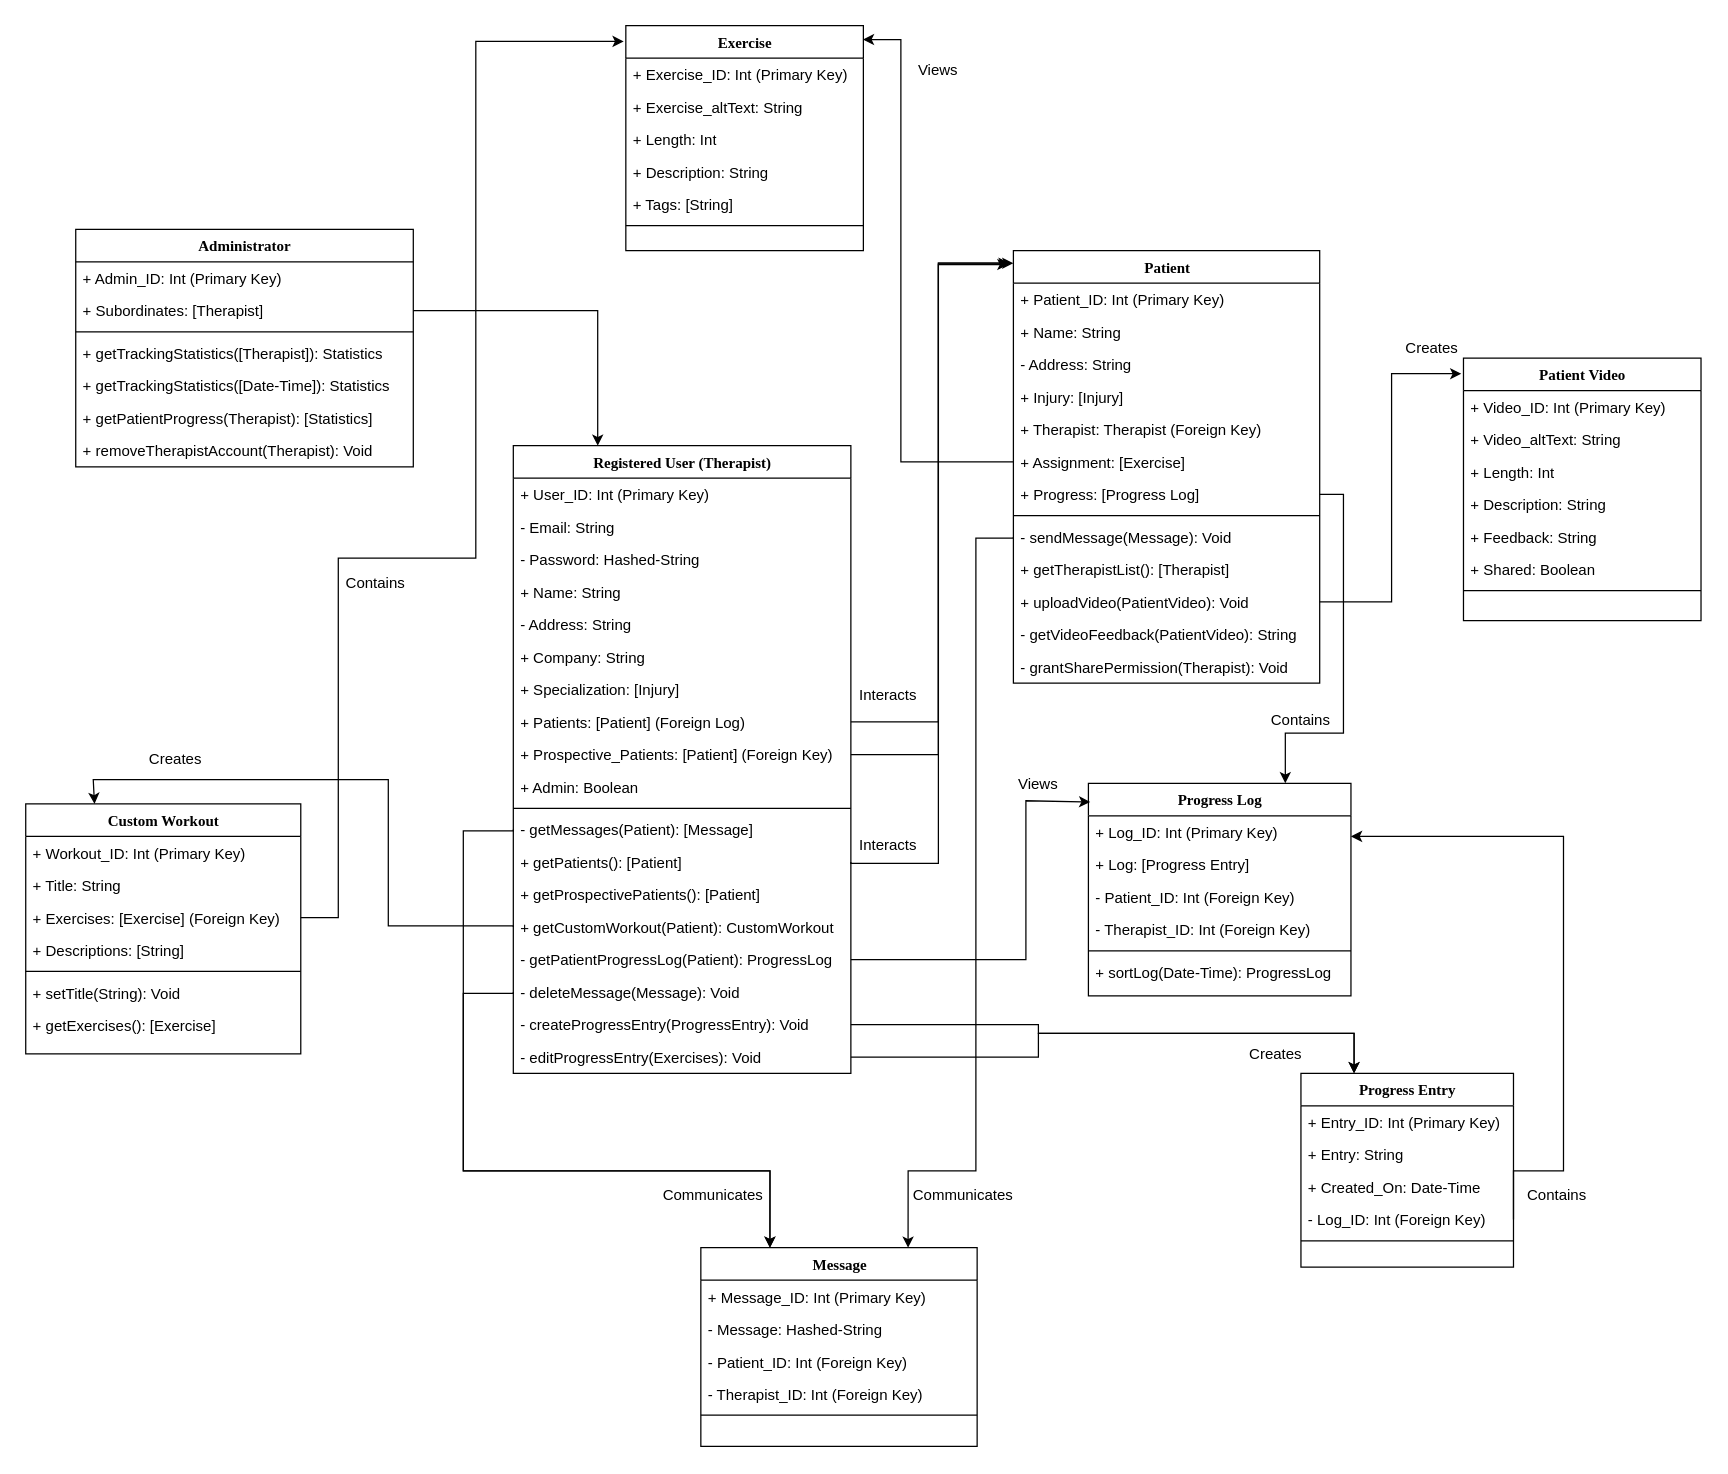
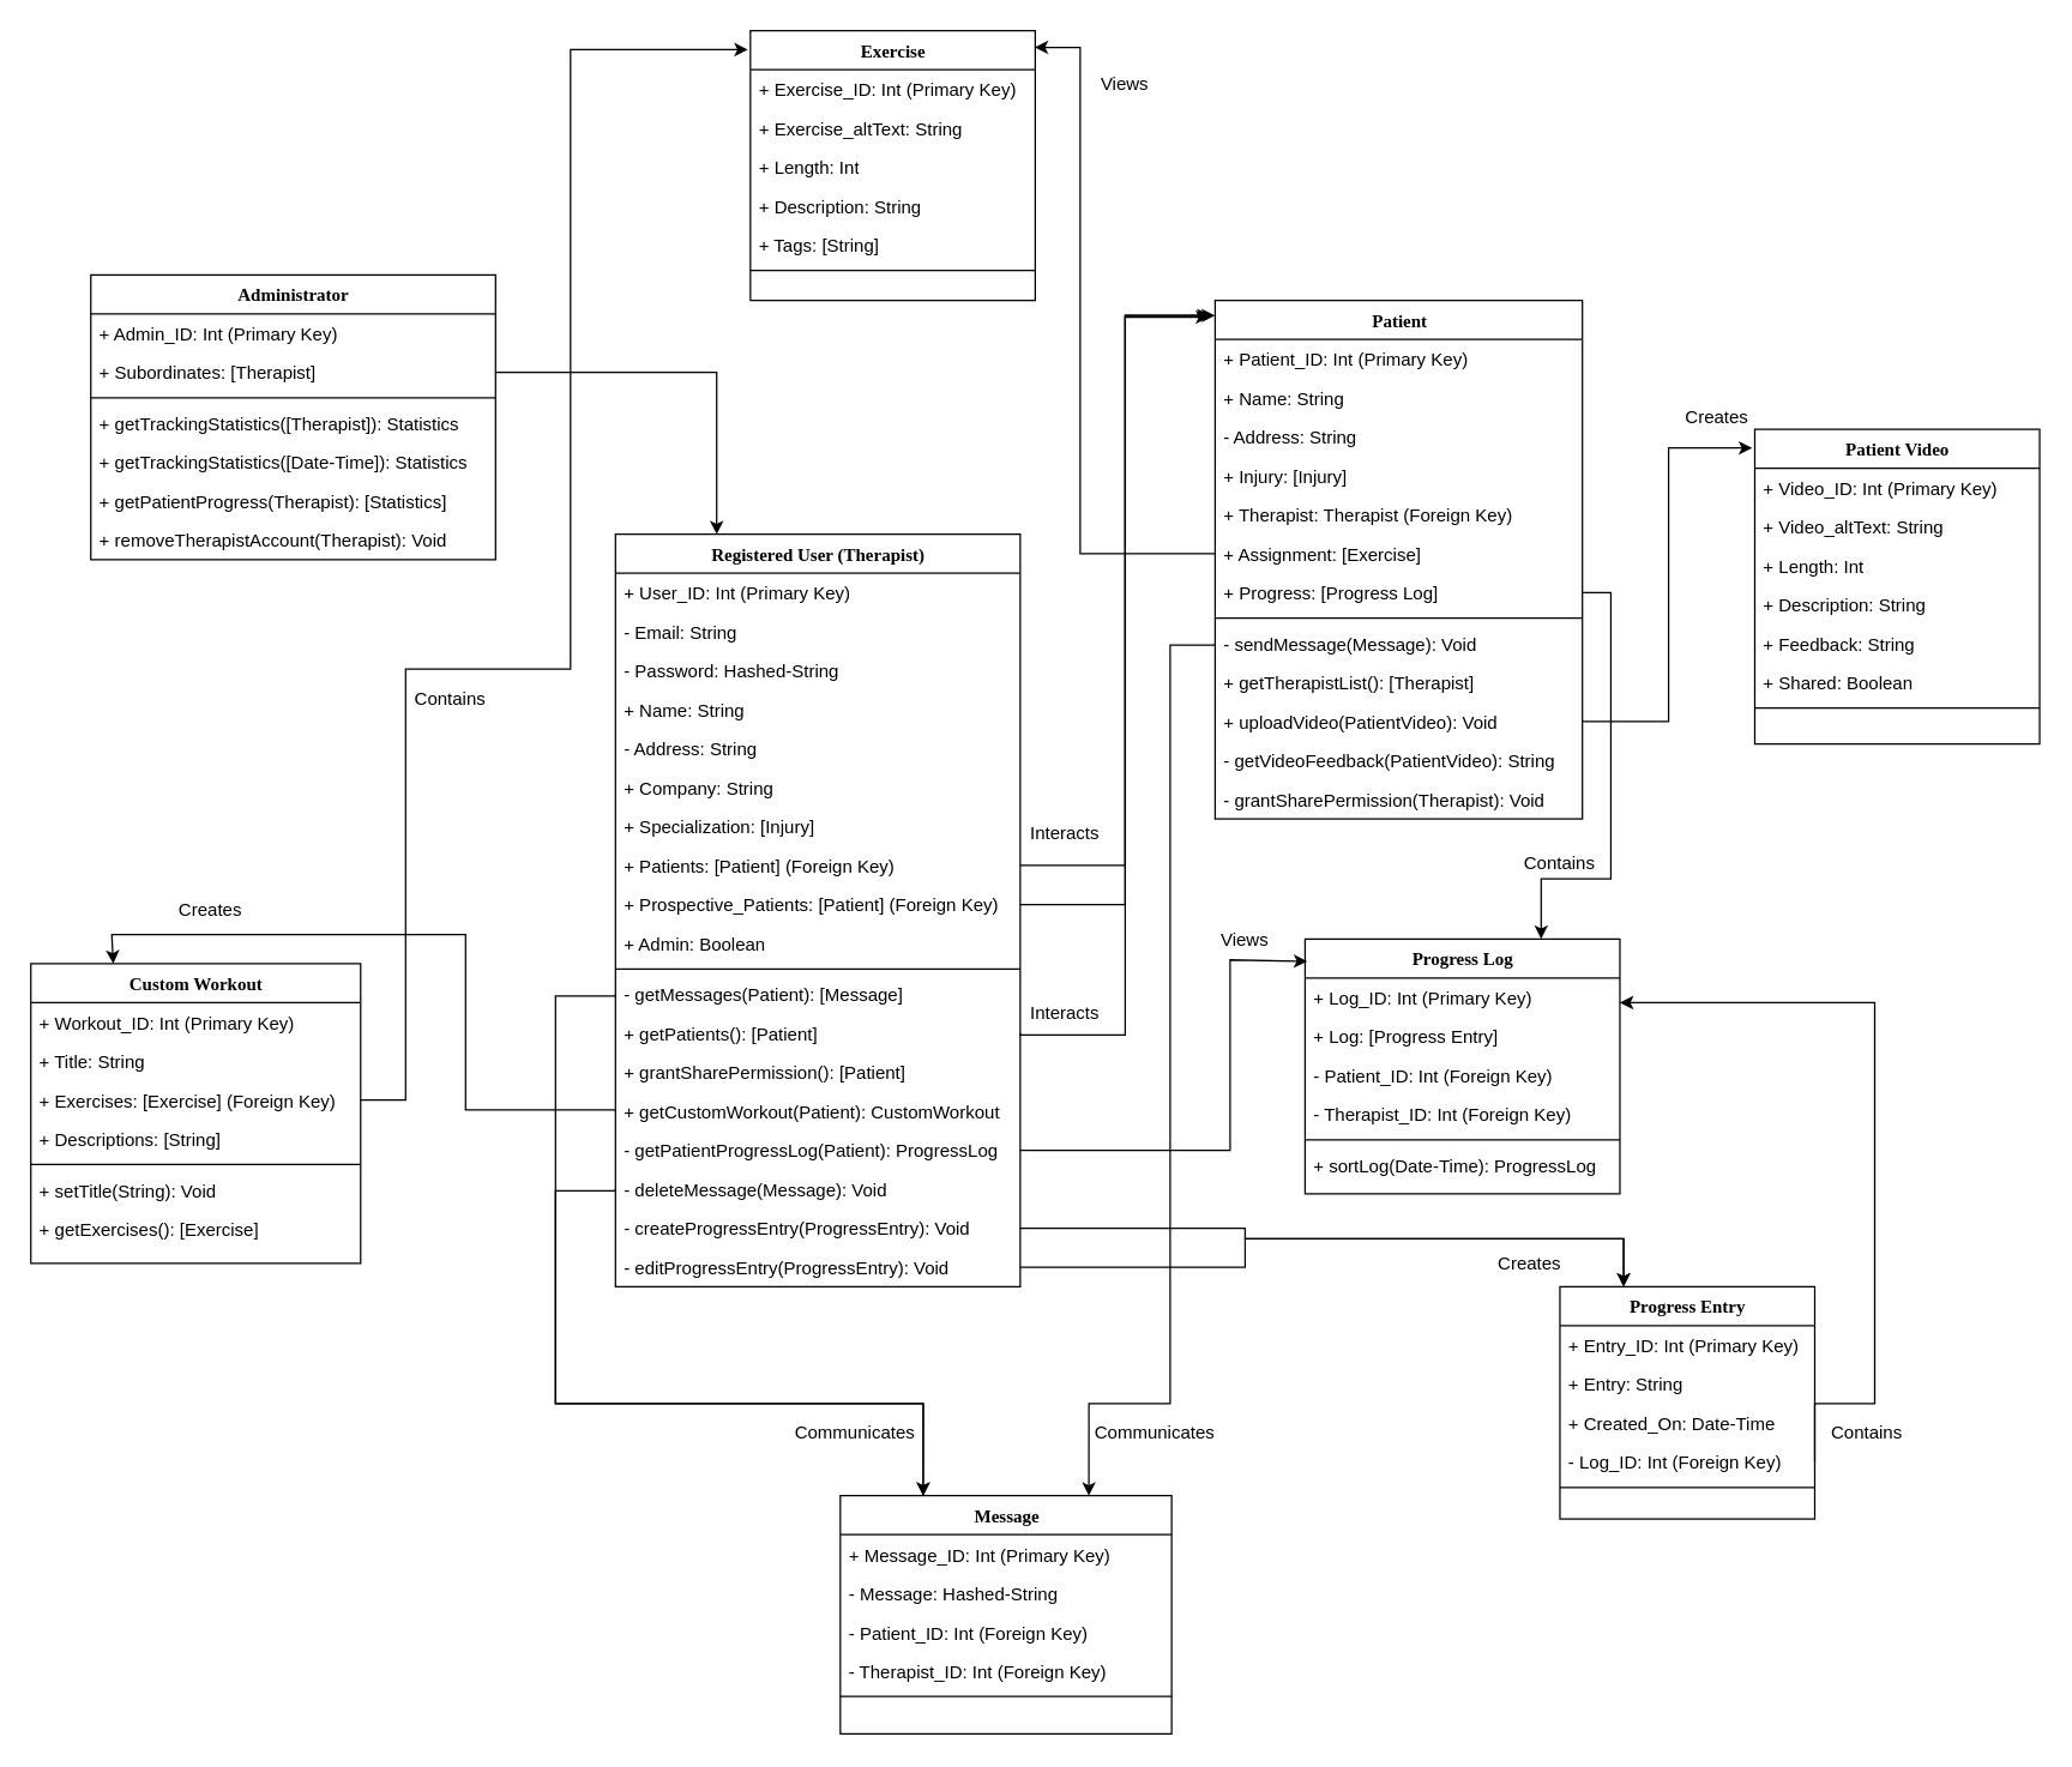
- <mxCell id="10" value="+ Patients: [Patient] (Foreign Log)" style="text;html=1;strokeColor=none;fillColor=none;align=left;verticalAlign=top;spacingLeft=4;spacingRight=4;whiteSpace=wrap;overflow=hidden;rotatable=0;points=[[0,0.5],[1,0.5]];portConstraint=eastwest;" vertex="1" parent="2"><mxGeometry y="208" width="270" height="26" as="geometry" /></mxCell>
+ <mxCell id="10" value="+ Patients: [Patient] (Foreign Key)" style="text;html=1;strokeColor=none;fillColor=none;align=left;verticalAlign=top;spacingLeft=4;spacingRight=4;whiteSpace=wrap;overflow=hidden;rotatable=0;points=[[0,0.5],[1,0.5]];portConstraint=eastwest;" vertex="1" parent="2"><mxGeometry y="208" width="270" height="26" as="geometry" /></mxCell>
- <mxCell id="16" value="+ getProspectivePatients(): [Patient]" style="text;html=1;strokeColor=none;fillColor=none;align=left;verticalAlign=top;spacingLeft=4;spacingRight=4;whiteSpace=wrap;overflow=hidden;rotatable=0;points=[[0,0.5],[1,0.5]];portConstraint=eastwest;" vertex="1" parent="2"><mxGeometry y="346" width="270" height="26" as="geometry" /></mxCell>
+ <mxCell id="16" value="+ grantSharePermission(): [Patient]" style="text;html=1;strokeColor=none;fillColor=none;align=left;verticalAlign=top;spacingLeft=4;spacingRight=4;whiteSpace=wrap;overflow=hidden;rotatable=0;points=[[0,0.5],[1,0.5]];portConstraint=eastwest;" vertex="1" parent="2"><mxGeometry y="346" width="270" height="26" as="geometry" /></mxCell>
- <mxCell id="21" value="- editProgressEntry(Exercises): Void" style="text;html=1;strokeColor=none;fillColor=none;align=left;verticalAlign=top;spacingLeft=4;spacingRight=4;whiteSpace=wrap;overflow=hidden;rotatable=0;points=[[0,0.5],[1,0.5]];portConstraint=eastwest;" vertex="1" parent="2"><mxGeometry y="476" width="270" height="26" as="geometry" /></mxCell>
+ <mxCell id="21" value="- editProgressEntry(ProgressEntry): Void" style="text;html=1;strokeColor=none;fillColor=none;align=left;verticalAlign=top;spacingLeft=4;spacingRight=4;whiteSpace=wrap;overflow=hidden;rotatable=0;points=[[0,0.5],[1,0.5]];portConstraint=eastwest;" vertex="1" parent="2"><mxGeometry y="476" width="270" height="26" as="geometry" /></mxCell>
